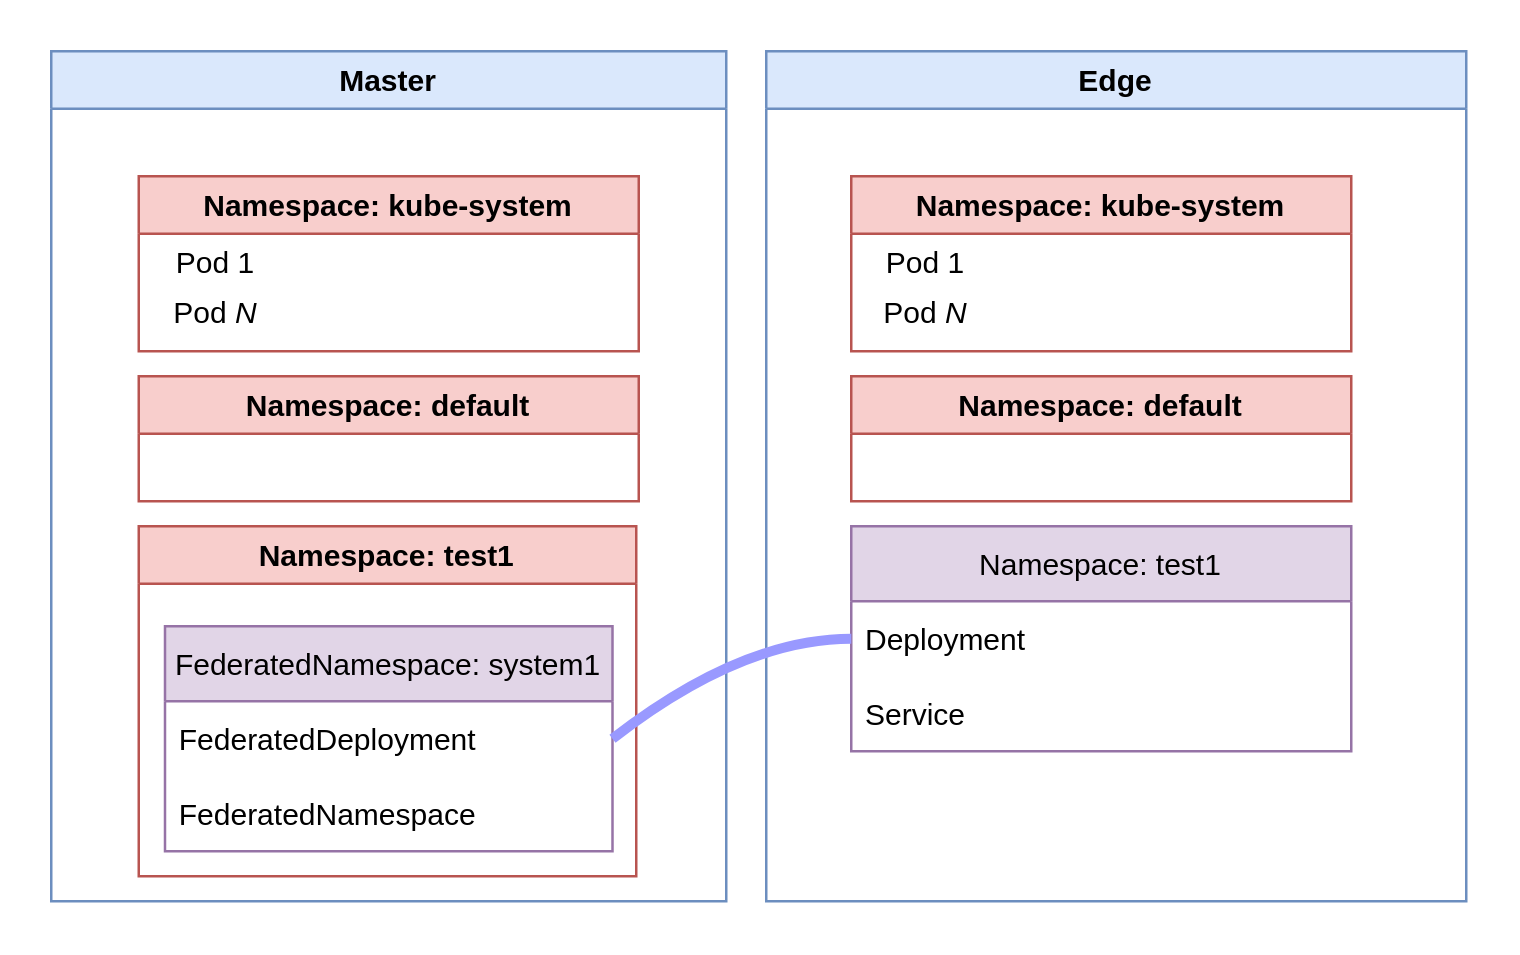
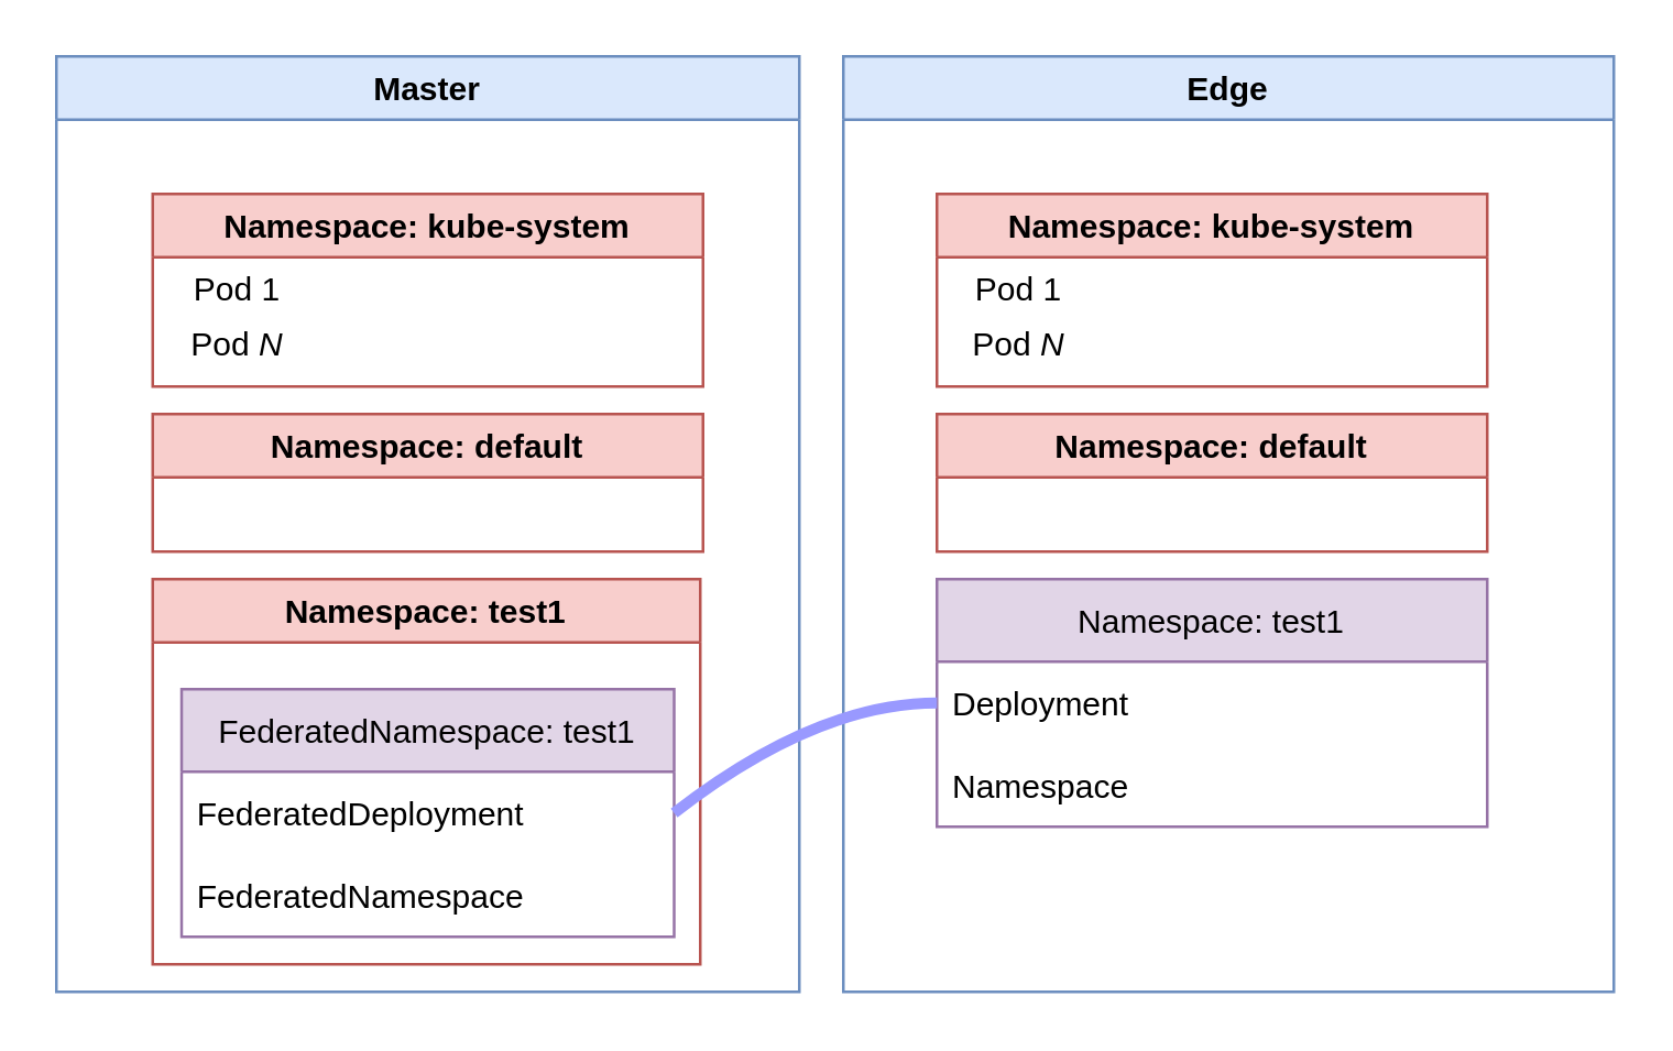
- <mxCell id="4" value="FederatedNamespace: system1" style="swimlane;fontStyle=0;childLayout=stackLayout;horizontal=1;startSize=30;horizontalStack=0;resizeParent=1;resizeParentMax=0;resizeLast=0;collapsible=1;marginBottom=0;fillColor=#e1d5e7;strokeColor=#9673a6;" vertex="1" parent="3"><mxGeometry x="10.5" y="40" width="179" height="90" as="geometry" /></mxCell>
+ <mxCell id="4" value="FederatedNamespace: test1" style="swimlane;fontStyle=0;childLayout=stackLayout;horizontal=1;startSize=30;horizontalStack=0;resizeParent=1;resizeParentMax=0;resizeLast=0;collapsible=1;marginBottom=0;fillColor=#e1d5e7;strokeColor=#9673a6;" vertex="1" parent="3"><mxGeometry x="10.5" y="40" width="179" height="90" as="geometry" /></mxCell>
- <mxCell id="14" value="Service" style="text;strokeColor=none;fillColor=none;align=left;verticalAlign=middle;spacingLeft=4;spacingRight=4;overflow=hidden;points=[[0,0.5],[1,0.5]];portConstraint=eastwest;rotatable=0;" vertex="1" parent="12"><mxGeometry y="60" width="200" height="30" as="geometry" /></mxCell>
+ <mxCell id="14" value="Namespace" style="text;strokeColor=none;fillColor=none;align=left;verticalAlign=middle;spacingLeft=4;spacingRight=4;overflow=hidden;points=[[0,0.5],[1,0.5]];portConstraint=eastwest;rotatable=0;" vertex="1" parent="12"><mxGeometry y="60" width="200" height="30" as="geometry" /></mxCell>
